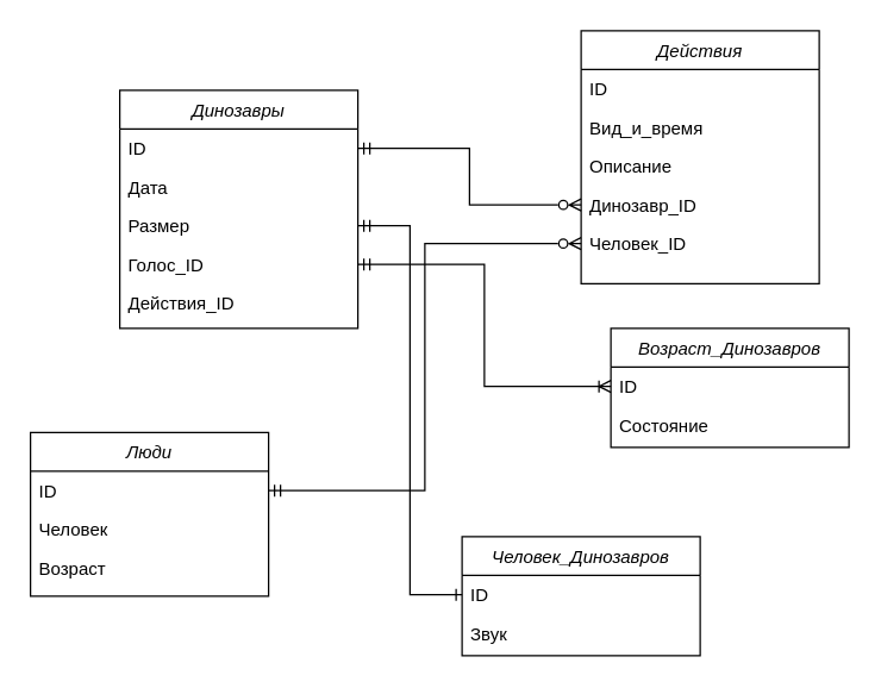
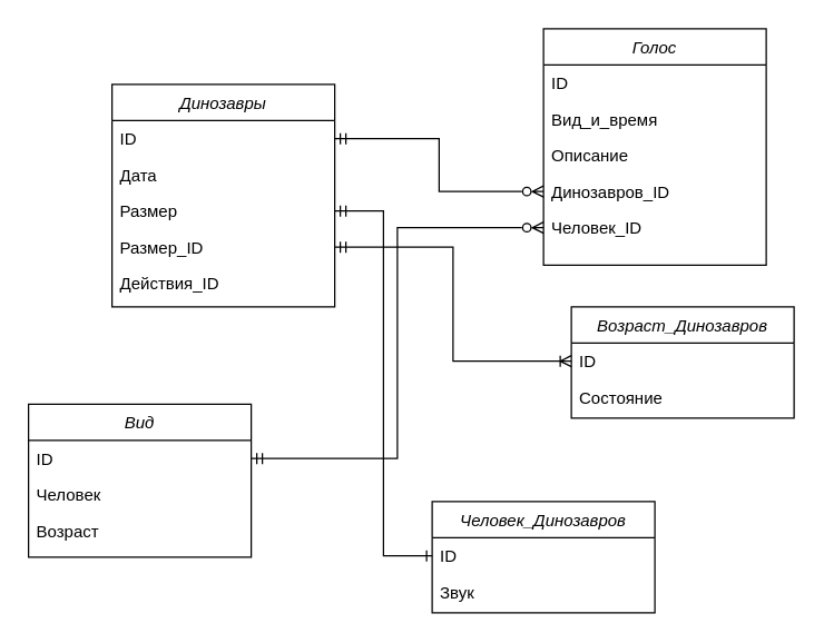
- <mxCell id="18" value="Действия" style="swimlane;fontStyle=2;align=center;verticalAlign=top;childLayout=stackLayout;horizontal=1;startSize=26;horizontalStack=0;resizeParent=1;resizeLast=0;collapsible=1;marginBottom=0;rounded=0;shadow=0;strokeWidth=1;" parent="1" vertex="1"><mxGeometry x="390" y="20" width="160" height="170" as="geometry"><mxRectangle x="230" y="140" width="160" height="26" as="alternateBounds" /></mxGeometry></mxCell>
+ <mxCell id="18" value="Голос" style="swimlane;fontStyle=2;align=center;verticalAlign=top;childLayout=stackLayout;horizontal=1;startSize=26;horizontalStack=0;resizeParent=1;resizeLast=0;collapsible=1;marginBottom=0;rounded=0;shadow=0;strokeWidth=1;" parent="1" vertex="1"><mxGeometry x="390" y="20" width="160" height="170" as="geometry"><mxRectangle x="230" y="140" width="160" height="26" as="alternateBounds" /></mxGeometry></mxCell>
- <mxCell id="22" value="Динозавр_ID" style="text;align=left;verticalAlign=top;spacingLeft=4;spacingRight=4;overflow=hidden;rotatable=0;points=[[0,0.5],[1,0.5]];portConstraint=eastwest;rounded=0;shadow=0;html=0;" parent="18" vertex="1"><mxGeometry y="104" width="160" height="26" as="geometry" /></mxCell>
+ <mxCell id="22" value="Динозавров_ID" style="text;align=left;verticalAlign=top;spacingLeft=4;spacingRight=4;overflow=hidden;rotatable=0;points=[[0,0.5],[1,0.5]];portConstraint=eastwest;rounded=0;shadow=0;html=0;" parent="18" vertex="1"><mxGeometry y="104" width="160" height="26" as="geometry" /></mxCell>
- <mxCell id="6" value="Голос_ID " style="text;align=left;verticalAlign=top;spacingLeft=4;spacingRight=4;overflow=hidden;rotatable=0;points=[[0,0.5],[1,0.5]];portConstraint=eastwest;rounded=0;shadow=0;html=0;" parent="2" vertex="1"><mxGeometry y="104" width="160" height="26" as="geometry" /></mxCell>
+ <mxCell id="6" value="Размер_ID " style="text;align=left;verticalAlign=top;spacingLeft=4;spacingRight=4;overflow=hidden;rotatable=0;points=[[0,0.5],[1,0.5]];portConstraint=eastwest;rounded=0;shadow=0;html=0;" parent="2" vertex="1"><mxGeometry y="104" width="160" height="26" as="geometry" /></mxCell>
- <mxCell id="14" value="Люди" style="swimlane;fontStyle=2;align=center;verticalAlign=top;childLayout=stackLayout;horizontal=1;startSize=26;horizontalStack=0;resizeParent=1;resizeLast=0;collapsible=1;marginBottom=0;rounded=0;shadow=0;strokeWidth=1;" parent="1" vertex="1"><mxGeometry x="20" y="290" width="160" height="110" as="geometry"><mxRectangle x="230" y="140" width="160" height="26" as="alternateBounds" /></mxGeometry></mxCell>
+ <mxCell id="14" value="Вид" style="swimlane;fontStyle=2;align=center;verticalAlign=top;childLayout=stackLayout;horizontal=1;startSize=26;horizontalStack=0;resizeParent=1;resizeLast=0;collapsible=1;marginBottom=0;rounded=0;shadow=0;strokeWidth=1;" parent="1" vertex="1"><mxGeometry x="20" y="290" width="160" height="110" as="geometry"><mxRectangle x="230" y="140" width="160" height="26" as="alternateBounds" /></mxGeometry></mxCell>
